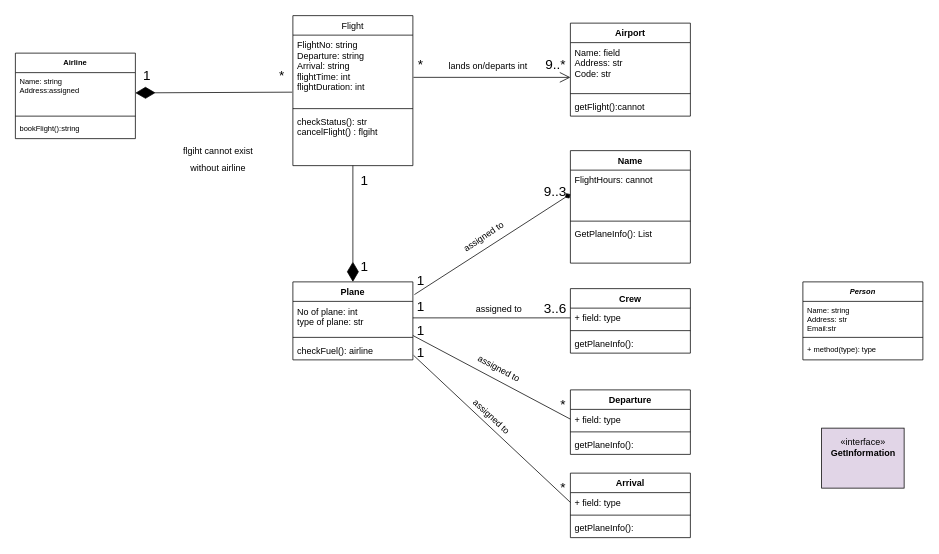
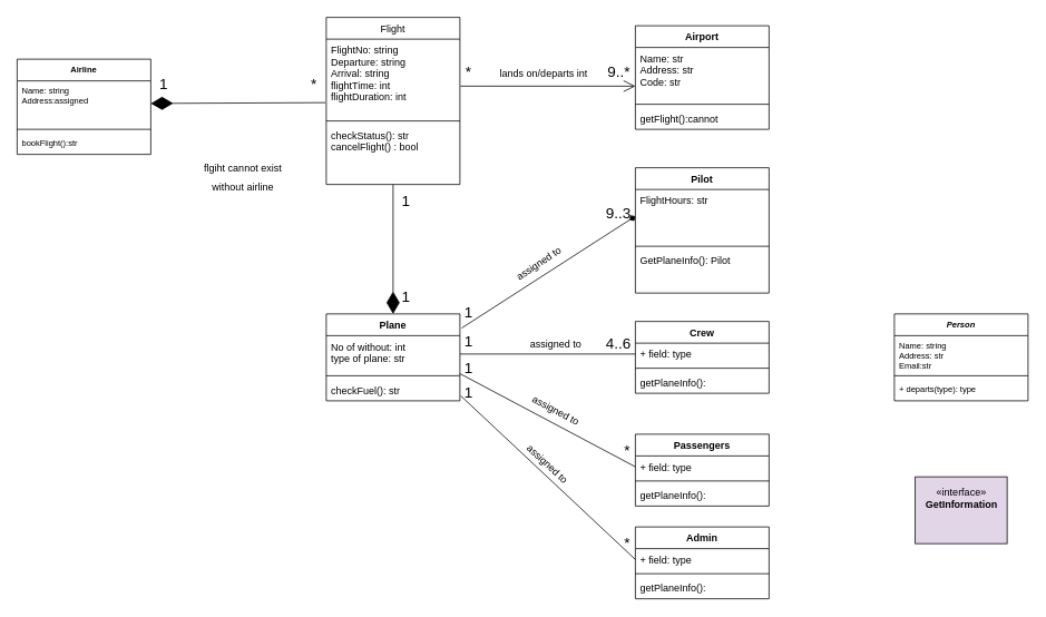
- <mxCell id="39" value="Name: field&#10;Address: str&#10;Code: str" style="text;strokeColor=none;fillColor=none;align=left;verticalAlign=top;spacingLeft=4;spacingRight=4;overflow=hidden;rotatable=0;points=[[0,0.5],[1,0.5]];portConstraint=eastwest;" vertex="1" parent="38"><mxGeometry y="26" width="160" height="64" as="geometry" /></mxCell>
+ <mxCell id="39" value="Name: str&#10;Address: str&#10;Code: str" style="text;strokeColor=none;fillColor=none;align=left;verticalAlign=top;spacingLeft=4;spacingRight=4;overflow=hidden;rotatable=0;points=[[0,0.5],[1,0.5]];portConstraint=eastwest;" vertex="1" parent="38"><mxGeometry y="26" width="160" height="64" as="geometry" /></mxCell>
- <mxCell id="5" value="checkStatus(): str&#10;cancelFlight() : flgiht" style="text;align=left;verticalAlign=top;spacingLeft=4;spacingRight=4;overflow=hidden;rotatable=0;points=[[0,0.5],[1,0.5]];portConstraint=eastwest;" parent="2" vertex="1"><mxGeometry y="128" width="160" height="72" as="geometry" /></mxCell>
+ <mxCell id="5" value="checkStatus(): str&#10;cancelFlight() : bool" style="text;align=left;verticalAlign=top;spacingLeft=4;spacingRight=4;overflow=hidden;rotatable=0;points=[[0,0.5],[1,0.5]];portConstraint=eastwest;" parent="2" vertex="1"><mxGeometry y="128" width="160" height="72" as="geometry" /></mxCell>
- <mxCell id="33" value="bookFlight():string" style="text;strokeColor=none;fillColor=none;align=left;verticalAlign=top;spacingLeft=4;spacingRight=4;overflow=hidden;rotatable=0;points=[[0,0.5],[1,0.5]];portConstraint=eastwest;fontSize=10;" parent="30" vertex="1"><mxGeometry y="88" width="160" height="26" as="geometry" /></mxCell>
+ <mxCell id="33" value="bookFlight():str" style="text;strokeColor=none;fillColor=none;align=left;verticalAlign=top;spacingLeft=4;spacingRight=4;overflow=hidden;rotatable=0;points=[[0,0.5],[1,0.5]];portConstraint=eastwest;fontSize=10;" parent="30" vertex="1"><mxGeometry y="88" width="160" height="26" as="geometry" /></mxCell>
- <mxCell id="22" value="Name" style="swimlane;fontStyle=1;align=center;verticalAlign=top;childLayout=stackLayout;horizontal=1;startSize=26;horizontalStack=0;resizeParent=1;resizeParentMax=0;resizeLast=0;collapsible=1;marginBottom=0;" parent="1" vertex="1"><mxGeometry x="760" y="200" width="160" height="150" as="geometry" /></mxCell>
+ <mxCell id="22" value="Pilot" style="swimlane;fontStyle=1;align=center;verticalAlign=top;childLayout=stackLayout;horizontal=1;startSize=26;horizontalStack=0;resizeParent=1;resizeParentMax=0;resizeLast=0;collapsible=1;marginBottom=0;" parent="1" vertex="1"><mxGeometry x="760" y="200" width="160" height="150" as="geometry" /></mxCell>
- <mxCell id="23" value="FlightHours: cannot" style="text;strokeColor=none;fillColor=none;align=left;verticalAlign=top;spacingLeft=4;spacingRight=4;overflow=hidden;rotatable=0;points=[[0,0.5],[1,0.5]];portConstraint=eastwest;" parent="22" vertex="1"><mxGeometry y="26" width="160" height="64" as="geometry" /></mxCell>
+ <mxCell id="23" value="FlightHours: str" style="text;strokeColor=none;fillColor=none;align=left;verticalAlign=top;spacingLeft=4;spacingRight=4;overflow=hidden;rotatable=0;points=[[0,0.5],[1,0.5]];portConstraint=eastwest;" parent="22" vertex="1"><mxGeometry y="26" width="160" height="64" as="geometry" /></mxCell>
- <mxCell id="25" value="GetPlaneInfo(): List&#10;" style="text;strokeColor=none;fillColor=none;align=left;verticalAlign=top;spacingLeft=4;spacingRight=4;overflow=hidden;rotatable=0;points=[[0,0.5],[1,0.5]];portConstraint=eastwest;" parent="22" vertex="1"><mxGeometry y="98" width="160" height="52" as="geometry" /></mxCell>
+ <mxCell id="25" value="GetPlaneInfo(): Pilot&#10;" style="text;strokeColor=none;fillColor=none;align=left;verticalAlign=top;spacingLeft=4;spacingRight=4;overflow=hidden;rotatable=0;points=[[0,0.5],[1,0.5]];portConstraint=eastwest;" parent="22" vertex="1"><mxGeometry y="98" width="160" height="52" as="geometry" /></mxCell>
- <mxCell id="49" value="&lt;font style=&quot;font-size: 18px;&quot;&gt;3..6&lt;/font&gt;" style="text;html=1;strokeColor=none;fillColor=none;align=center;verticalAlign=middle;whiteSpace=wrap;rounded=0;" vertex="1" parent="1"><mxGeometry x="710" y="396" width="60" height="30" as="geometry" /></mxCell>
+ <mxCell id="49" value="&lt;font style=&quot;font-size: 18px;&quot;&gt;4..6&lt;/font&gt;" style="text;html=1;strokeColor=none;fillColor=none;align=center;verticalAlign=middle;whiteSpace=wrap;rounded=0;" vertex="1" parent="1"><mxGeometry x="710" y="396" width="60" height="30" as="geometry" /></mxCell>
- <mxCell id="7" value="No of plane: int&#10;type of plane: str" style="text;strokeColor=none;fillColor=none;align=left;verticalAlign=top;spacingLeft=4;spacingRight=4;overflow=hidden;rotatable=0;points=[[0,0.5],[1,0.5]];portConstraint=eastwest;" parent="6" vertex="1"><mxGeometry y="26" width="160" height="44" as="geometry" /></mxCell>
+ <mxCell id="7" value="No of without: int&#10;type of plane: str" style="text;strokeColor=none;fillColor=none;align=left;verticalAlign=top;spacingLeft=4;spacingRight=4;overflow=hidden;rotatable=0;points=[[0,0.5],[1,0.5]];portConstraint=eastwest;" parent="6" vertex="1"><mxGeometry y="26" width="160" height="44" as="geometry" /></mxCell>
- <mxCell id="29" value="+ method(type): type" style="text;strokeColor=none;fillColor=none;align=left;verticalAlign=top;spacingLeft=4;spacingRight=4;overflow=hidden;rotatable=0;points=[[0,0.5],[1,0.5]];portConstraint=eastwest;fontSize=10;" parent="26" vertex="1"><mxGeometry y="78" width="160" height="26" as="geometry" /></mxCell>
+ <mxCell id="29" value="+ departs(type): type" style="text;strokeColor=none;fillColor=none;align=left;verticalAlign=top;spacingLeft=4;spacingRight=4;overflow=hidden;rotatable=0;points=[[0,0.5],[1,0.5]];portConstraint=eastwest;fontSize=10;" parent="26" vertex="1"><mxGeometry y="78" width="160" height="26" as="geometry" /></mxCell>
- <mxCell id="9" value="checkFuel(): airline" style="text;strokeColor=none;fillColor=none;align=left;verticalAlign=top;spacingLeft=4;spacingRight=4;overflow=hidden;rotatable=0;points=[[0,0.5],[1,0.5]];portConstraint=eastwest;" parent="6" vertex="1"><mxGeometry y="78" width="160" height="26" as="geometry" /></mxCell>
+ <mxCell id="9" value="checkFuel(): str" style="text;strokeColor=none;fillColor=none;align=left;verticalAlign=top;spacingLeft=4;spacingRight=4;overflow=hidden;rotatable=0;points=[[0,0.5],[1,0.5]];portConstraint=eastwest;" parent="6" vertex="1"><mxGeometry y="78" width="160" height="26" as="geometry" /></mxCell>
- <mxCell id="14" value="Departure" style="swimlane;fontStyle=1;align=center;verticalAlign=top;childLayout=stackLayout;horizontal=1;startSize=26;horizontalStack=0;resizeParent=1;resizeParentMax=0;resizeLast=0;collapsible=1;marginBottom=0;" parent="1" vertex="1"><mxGeometry x="760" y="519" width="160" height="86" as="geometry" /></mxCell>
+ <mxCell id="14" value="Passengers" style="swimlane;fontStyle=1;align=center;verticalAlign=top;childLayout=stackLayout;horizontal=1;startSize=26;horizontalStack=0;resizeParent=1;resizeParentMax=0;resizeLast=0;collapsible=1;marginBottom=0;" parent="1" vertex="1"><mxGeometry x="760" y="519" width="160" height="86" as="geometry" /></mxCell>
- <mxCell id="18" value="Arrival" style="swimlane;fontStyle=1;align=center;verticalAlign=top;childLayout=stackLayout;horizontal=1;startSize=26;horizontalStack=0;resizeParent=1;resizeParentMax=0;resizeLast=0;collapsible=1;marginBottom=0;" parent="1" vertex="1"><mxGeometry x="760" y="630" width="160" height="86" as="geometry" /></mxCell>
+ <mxCell id="18" value="Admin" style="swimlane;fontStyle=1;align=center;verticalAlign=top;childLayout=stackLayout;horizontal=1;startSize=26;horizontalStack=0;resizeParent=1;resizeParentMax=0;resizeLast=0;collapsible=1;marginBottom=0;" parent="1" vertex="1"><mxGeometry x="760" y="630" width="160" height="86" as="geometry" /></mxCell>
